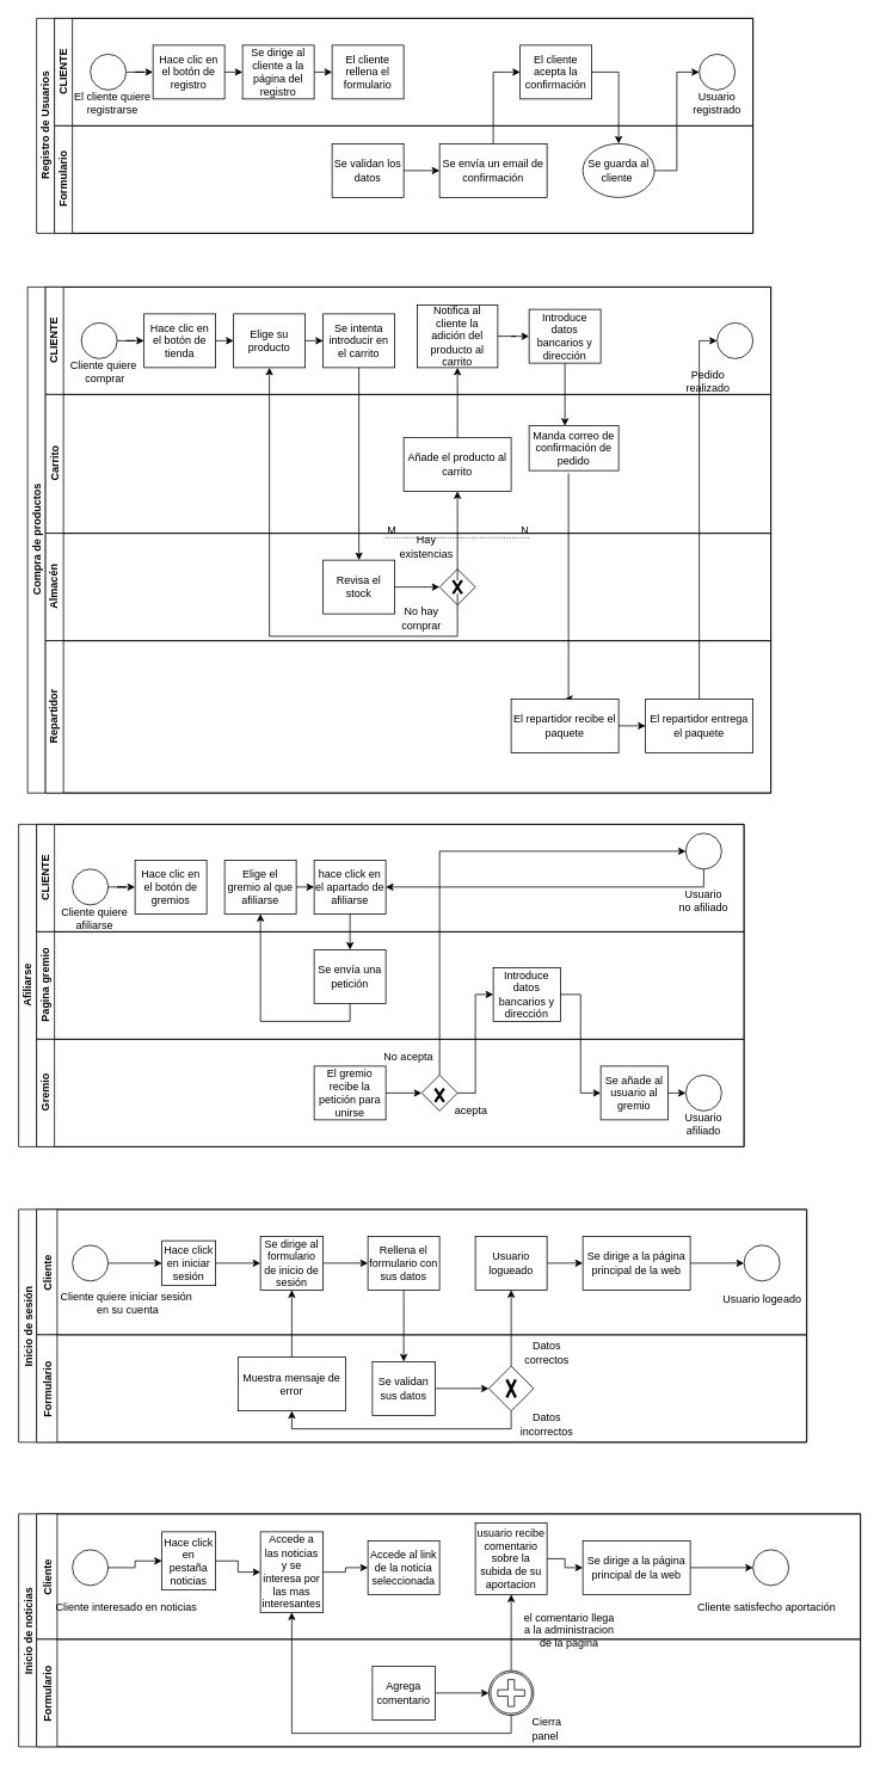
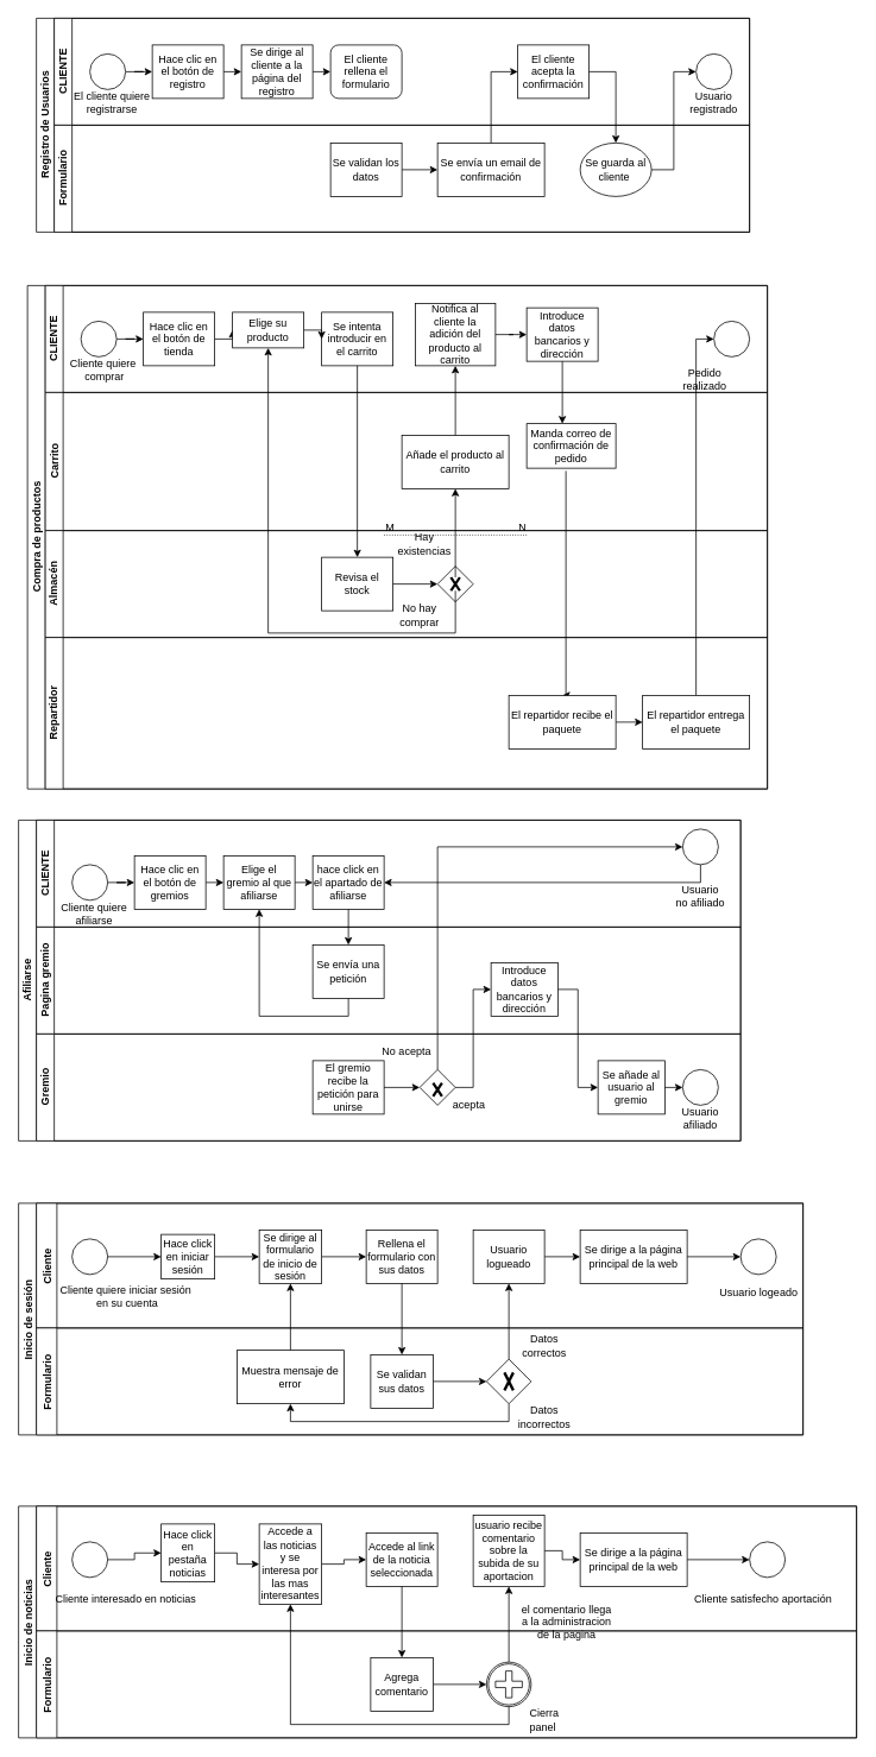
- <mxCell id="12" value="El cliente rellena el formulario" style="rounded=0;whiteSpace=wrap;html=1;fontFamily=Helvetica;fontSize=12;fontColor=#000000;align=center;" parent="3" vertex="1"><mxGeometry x="310" y="30" width="80" height="60" as="geometry" /></mxCell>
+ <mxCell id="12" value="El cliente rellena el formulario" style="whiteSpace=wrap;html=1;fontFamily=Helvetica;fontSize=12;fontColor=#000000;align=center;rounded=1;" parent="3" vertex="1"><mxGeometry x="310" y="30" width="80" height="60" as="geometry" /></mxCell>
- <mxCell id="36" value="Elige su producto" style="rounded=0;whiteSpace=wrap;html=1;fontFamily=Helvetica;fontSize=12;fontColor=#000000;align=center;sketch=0;shadow=0;strokeWidth=1;" parent="24" vertex="1"><mxGeometry x="210" y="30" width="80" height="60" as="geometry" /></mxCell>
+ <mxCell id="36" value="Elige su producto" style="rounded=0;whiteSpace=wrap;html=1;fontFamily=Helvetica;fontSize=12;fontColor=#000000;align=center;sketch=0;shadow=0;strokeWidth=1;" parent="24" vertex="1"><mxGeometry x="210" y="30" width="80" height="40" as="geometry" /></mxCell>
+ <mxCell id="63" style="edgeStyle=orthogonalEdgeStyle;rounded=0;orthogonalLoop=1;jettySize=auto;html=1;exitX=1;exitY=0.5;exitDx=0;exitDy=0;entryX=0;entryY=0.5;entryDx=0;entryDy=0;" parent="60" source="64" target="68" edge="1"><mxGeometry relative="1" as="geometry" /></mxCell>
+ <mxCell id="144" style="edgeStyle=orthogonalEdgeStyle;rounded=0;orthogonalLoop=1;jettySize=auto;html=1;exitX=0.5;exitY=1;exitDx=0;exitDy=0;entryX=0.5;entryY=0;entryDx=0;entryDy=0;" edge="1" parent="122" source="131" target="140"><mxGeometry relative="1" as="geometry" /></mxCell>
